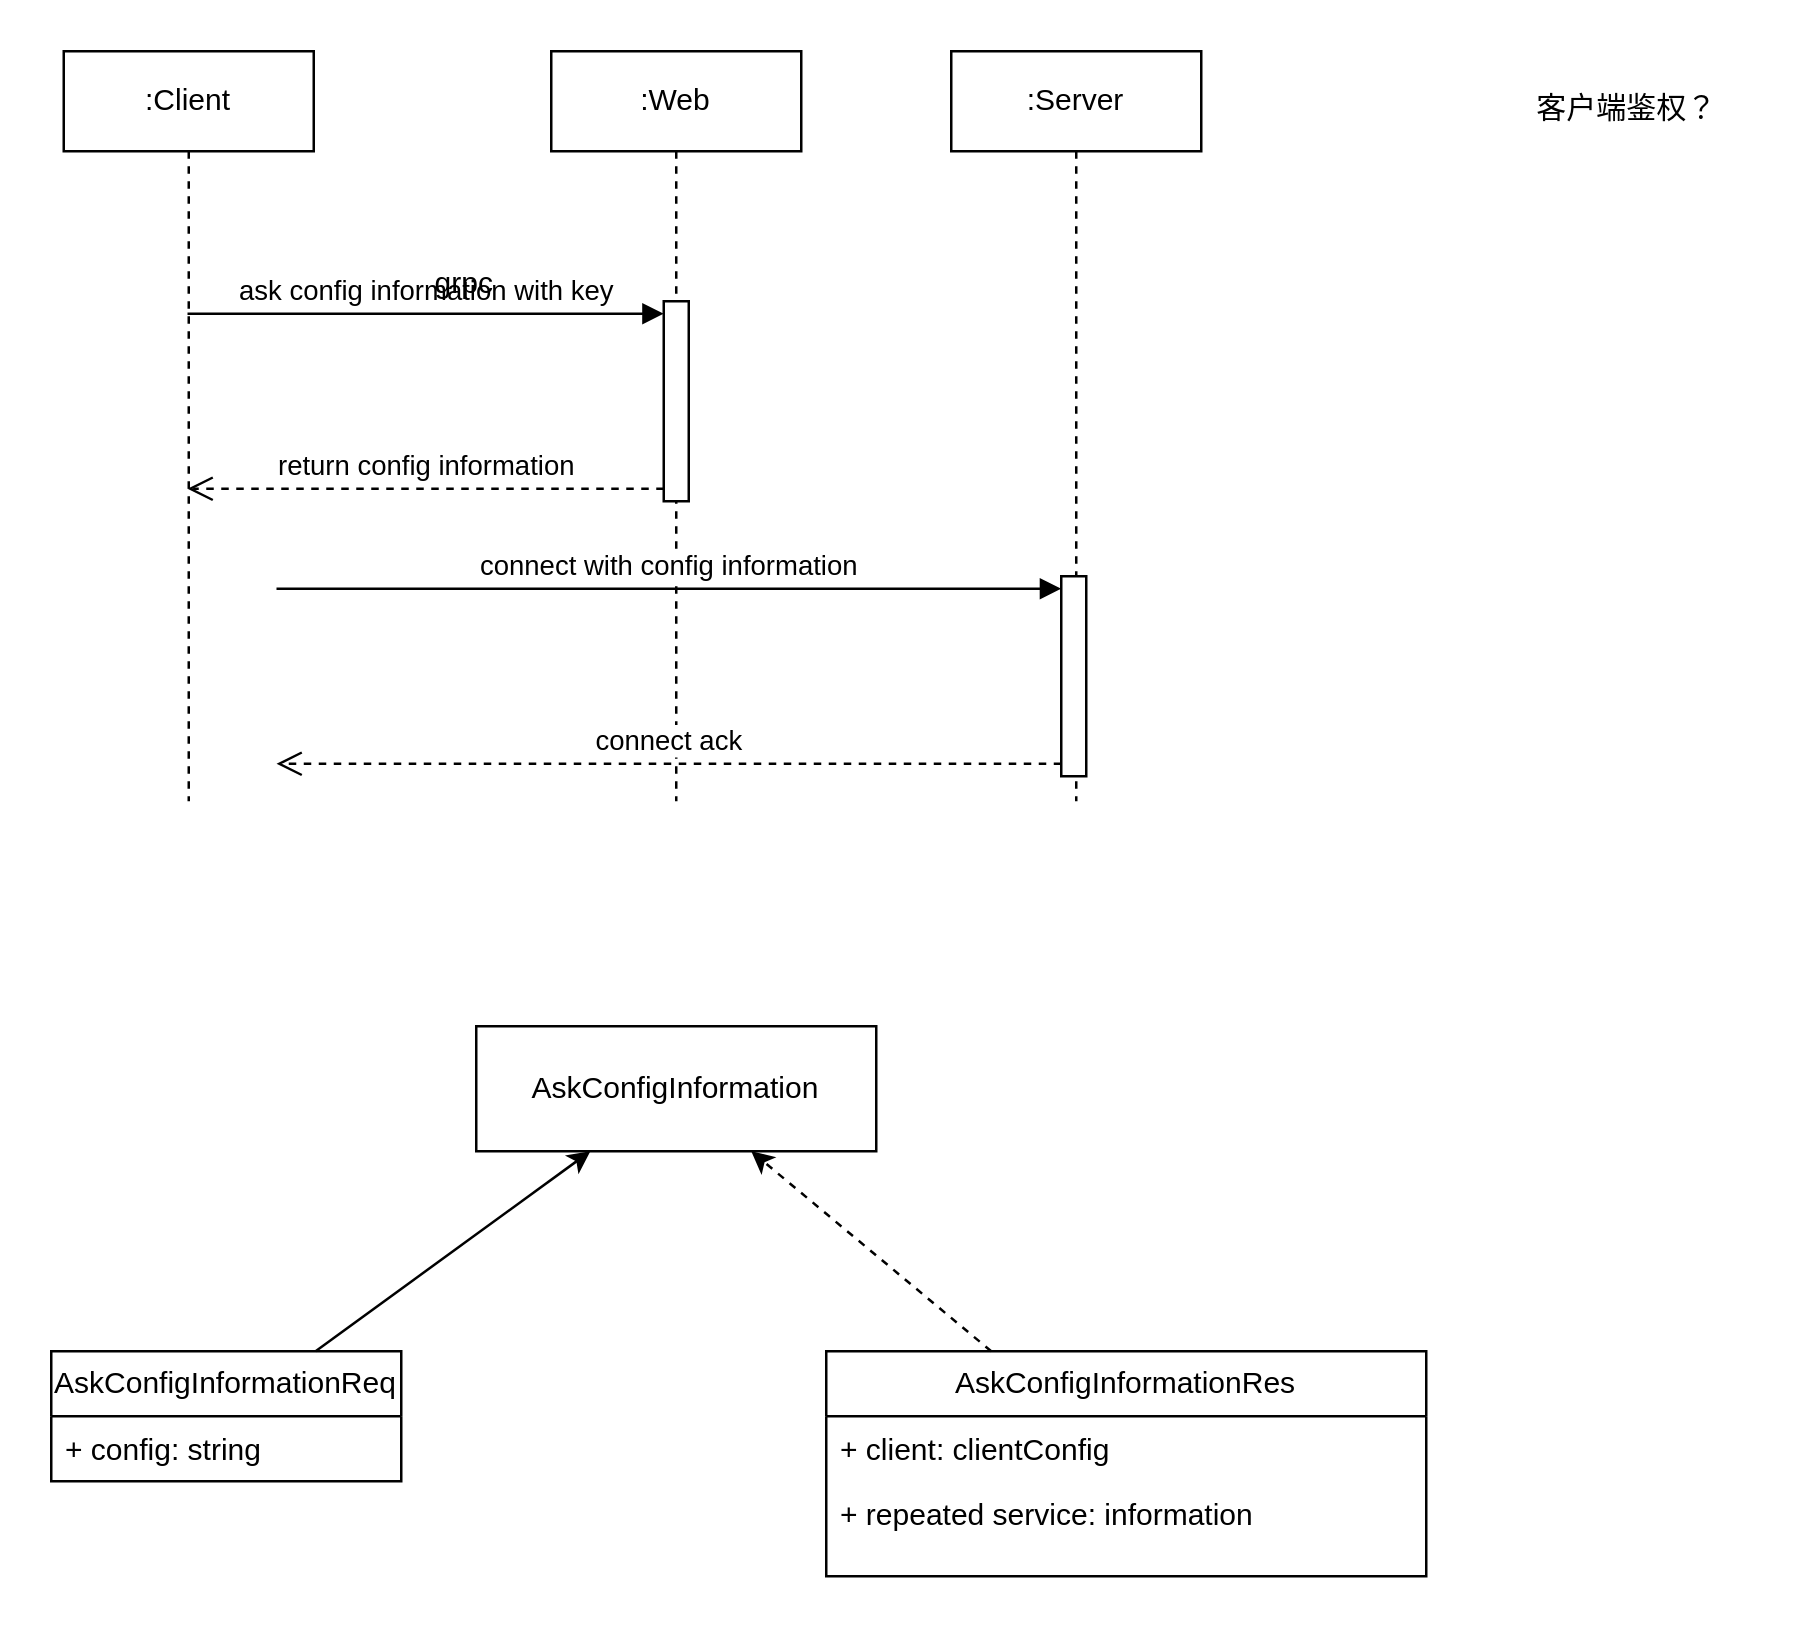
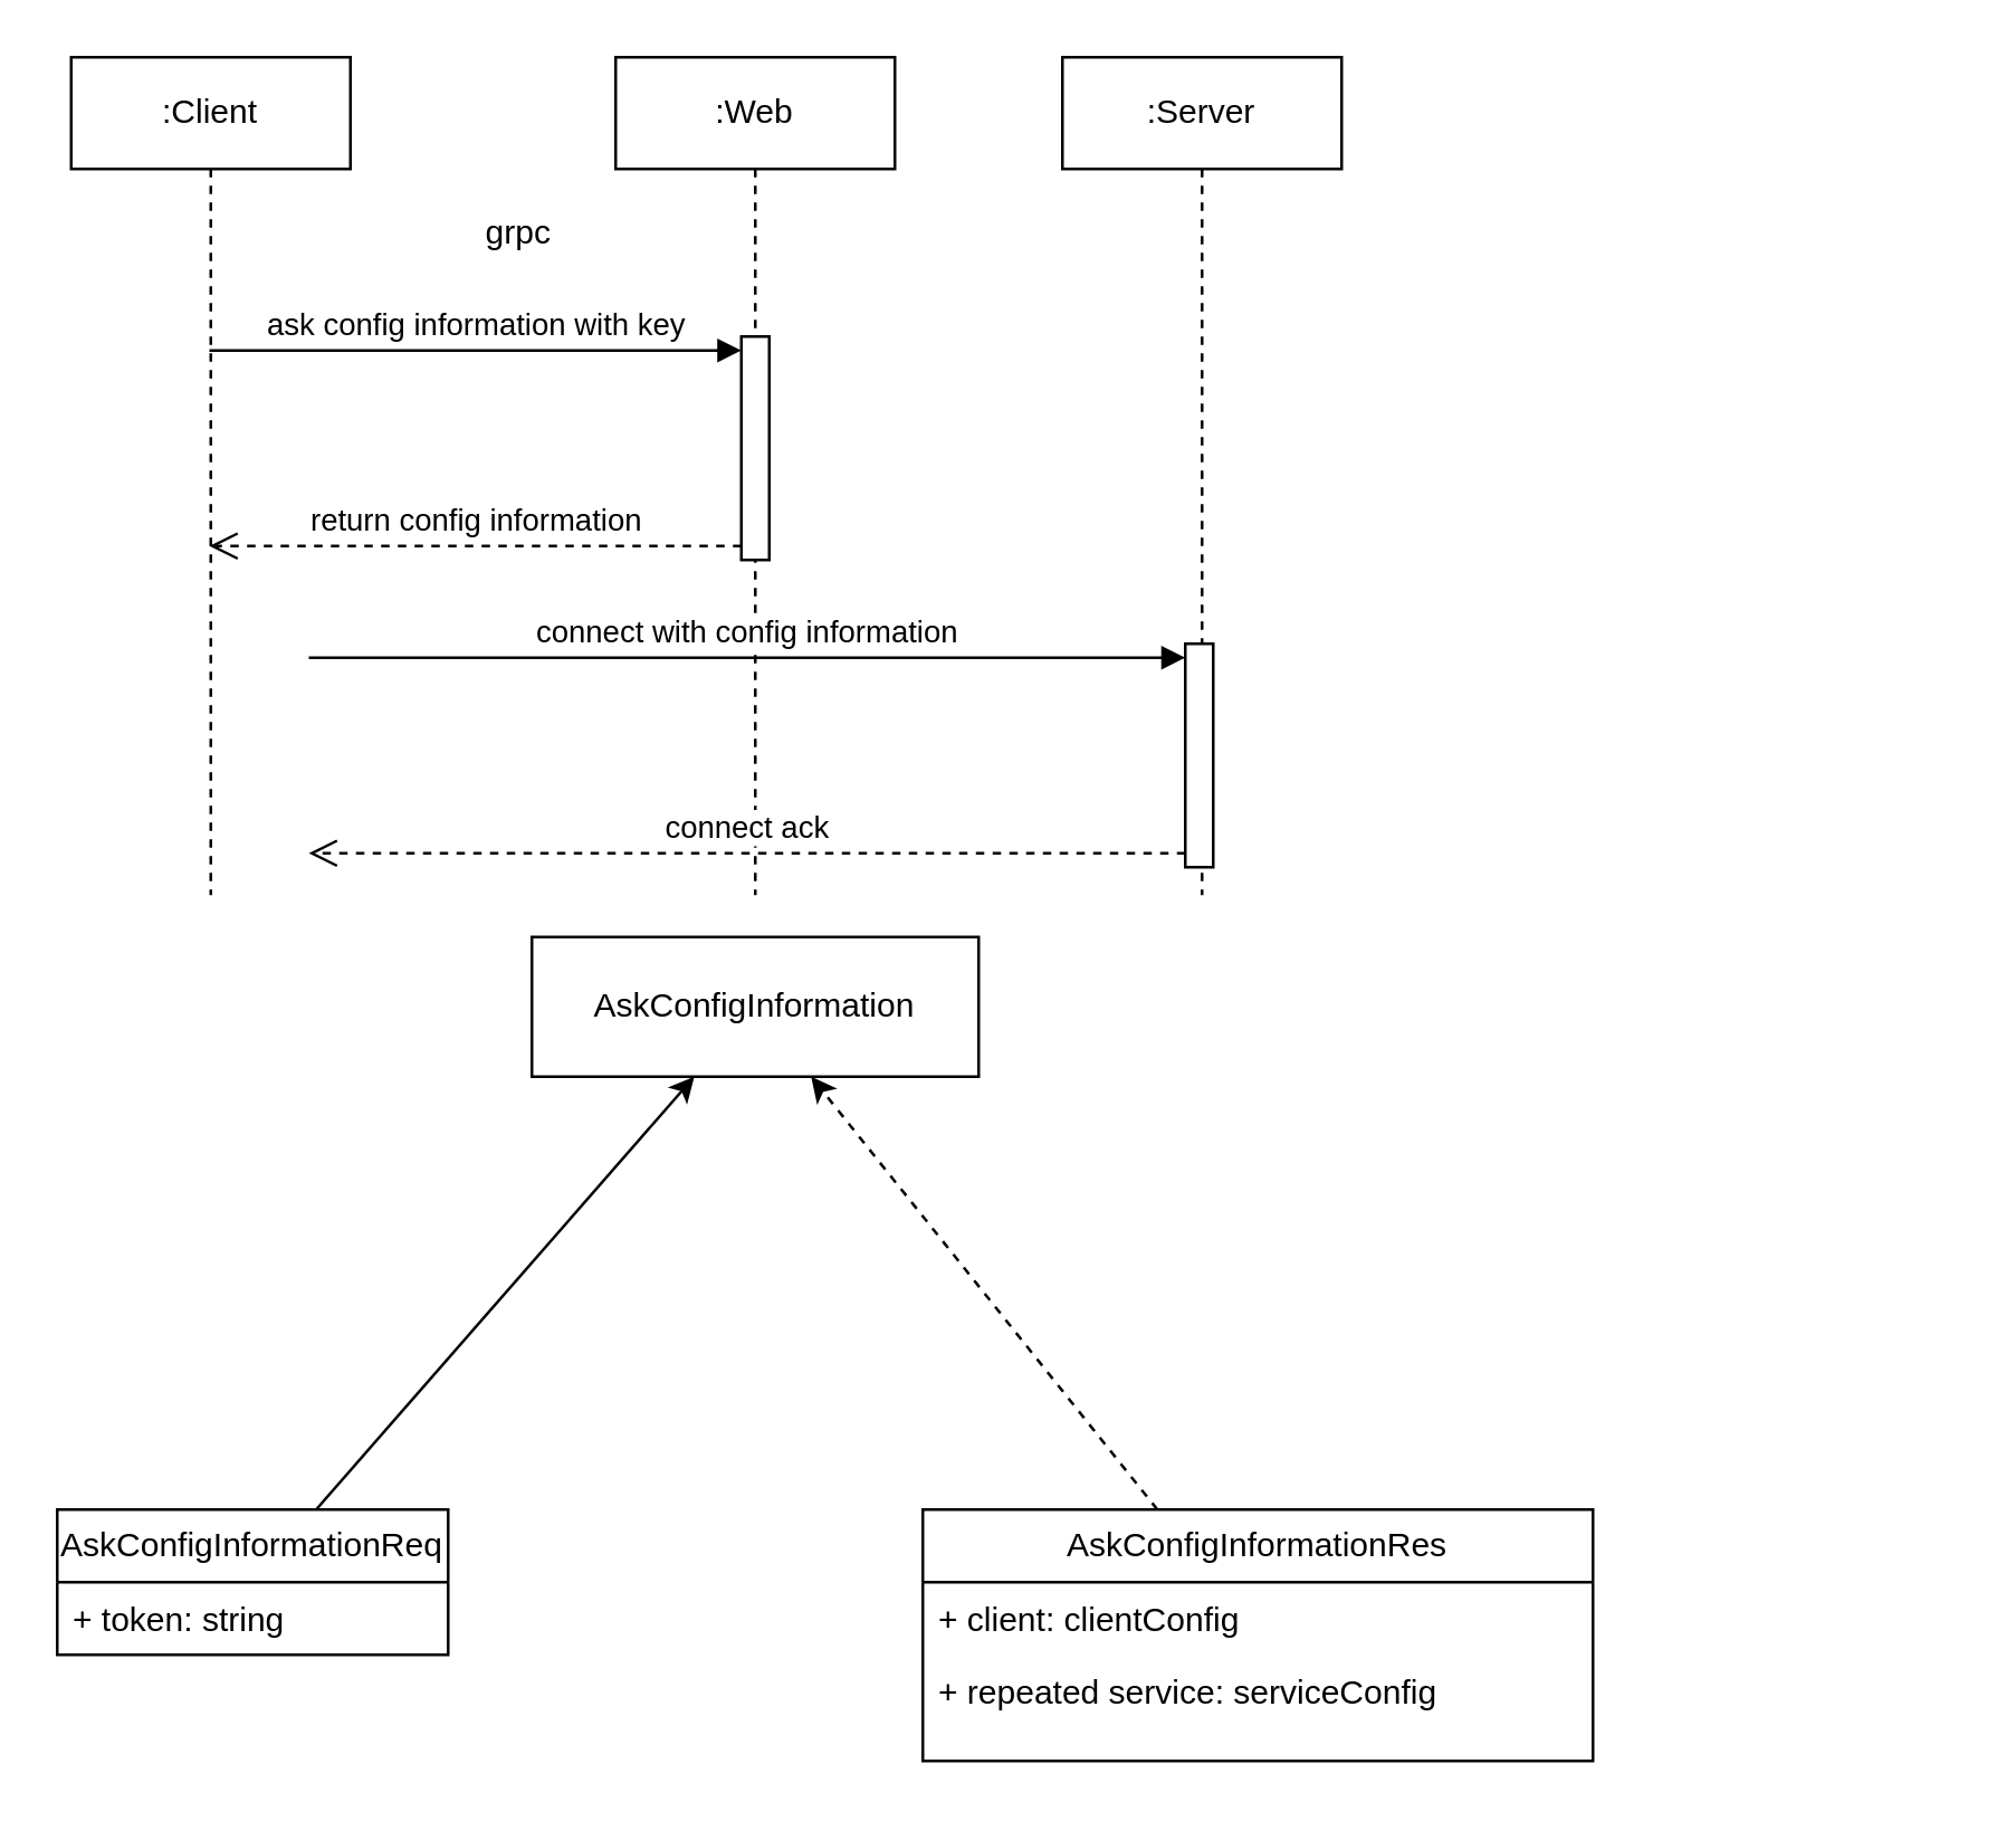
- <mxCell id="14" value="客户端鉴权？" style="text;html=1;align=center;verticalAlign=middle;resizable=0;points=[];autosize=1;strokeColor=none;fillColor=none;" vertex="1" parent="1"><mxGeometry x="600" y="28" width="100" height="30" as="geometry" /></mxCell>
- <mxCell id="11" value="grpc" style="text;html=1;align=center;verticalAlign=middle;resizable=0;points=[];autosize=1;strokeColor=none;fillColor=none;" vertex="1" parent="1"><mxGeometry x="160" y="98" width="50" height="30" as="geometry" /></mxCell>
+ <mxCell id="11" value="grpc" style="text;html=1;align=center;verticalAlign=middle;resizable=0;points=[];autosize=1;strokeColor=none;fillColor=none;" vertex="1" parent="1"><mxGeometry x="160" y="68" width="50" height="30" as="geometry" /></mxCell>
- <mxCell id="18" value="AskConfigInformation" style="html=1;whiteSpace=wrap;" vertex="1" parent="1"><mxGeometry x="190" y="410" width="160" height="50" as="geometry" /></mxCell>
+ <mxCell id="18" value="AskConfigInformation" style="html=1;whiteSpace=wrap;" vertex="1" parent="1"><mxGeometry x="190" y="335" width="160" height="50" as="geometry" /></mxCell>
- <mxCell id="13" value="+ config: string" style="text;strokeColor=none;fillColor=none;align=left;verticalAlign=top;spacingLeft=4;spacingRight=4;overflow=hidden;rotatable=0;points=[[0,0.5],[1,0.5]];portConstraint=eastwest;whiteSpace=wrap;html=1;" vertex="1" parent="12"><mxGeometry y="26" width="140" height="26" as="geometry" /></mxCell>
+ <mxCell id="13" value="+ token: string" style="text;strokeColor=none;fillColor=none;align=left;verticalAlign=top;spacingLeft=4;spacingRight=4;overflow=hidden;rotatable=0;points=[[0,0.5],[1,0.5]];portConstraint=eastwest;whiteSpace=wrap;html=1;" vertex="1" parent="12"><mxGeometry y="26" width="140" height="26" as="geometry" /></mxCell>
- <mxCell id="17" value="+ repeated service: information" style="text;strokeColor=none;fillColor=none;align=left;verticalAlign=top;spacingLeft=4;spacingRight=4;overflow=hidden;rotatable=0;points=[[0,0.5],[1,0.5]];portConstraint=eastwest;whiteSpace=wrap;html=1;" vertex="1" parent="15"><mxGeometry y="52" width="240" height="38" as="geometry" /></mxCell>
+ <mxCell id="17" value="+ repeated service: serviceConfig" style="text;strokeColor=none;fillColor=none;align=left;verticalAlign=top;spacingLeft=4;spacingRight=4;overflow=hidden;rotatable=0;points=[[0,0.5],[1,0.5]];portConstraint=eastwest;whiteSpace=wrap;html=1;" vertex="1" parent="15"><mxGeometry y="52" width="240" height="38" as="geometry" /></mxCell>
